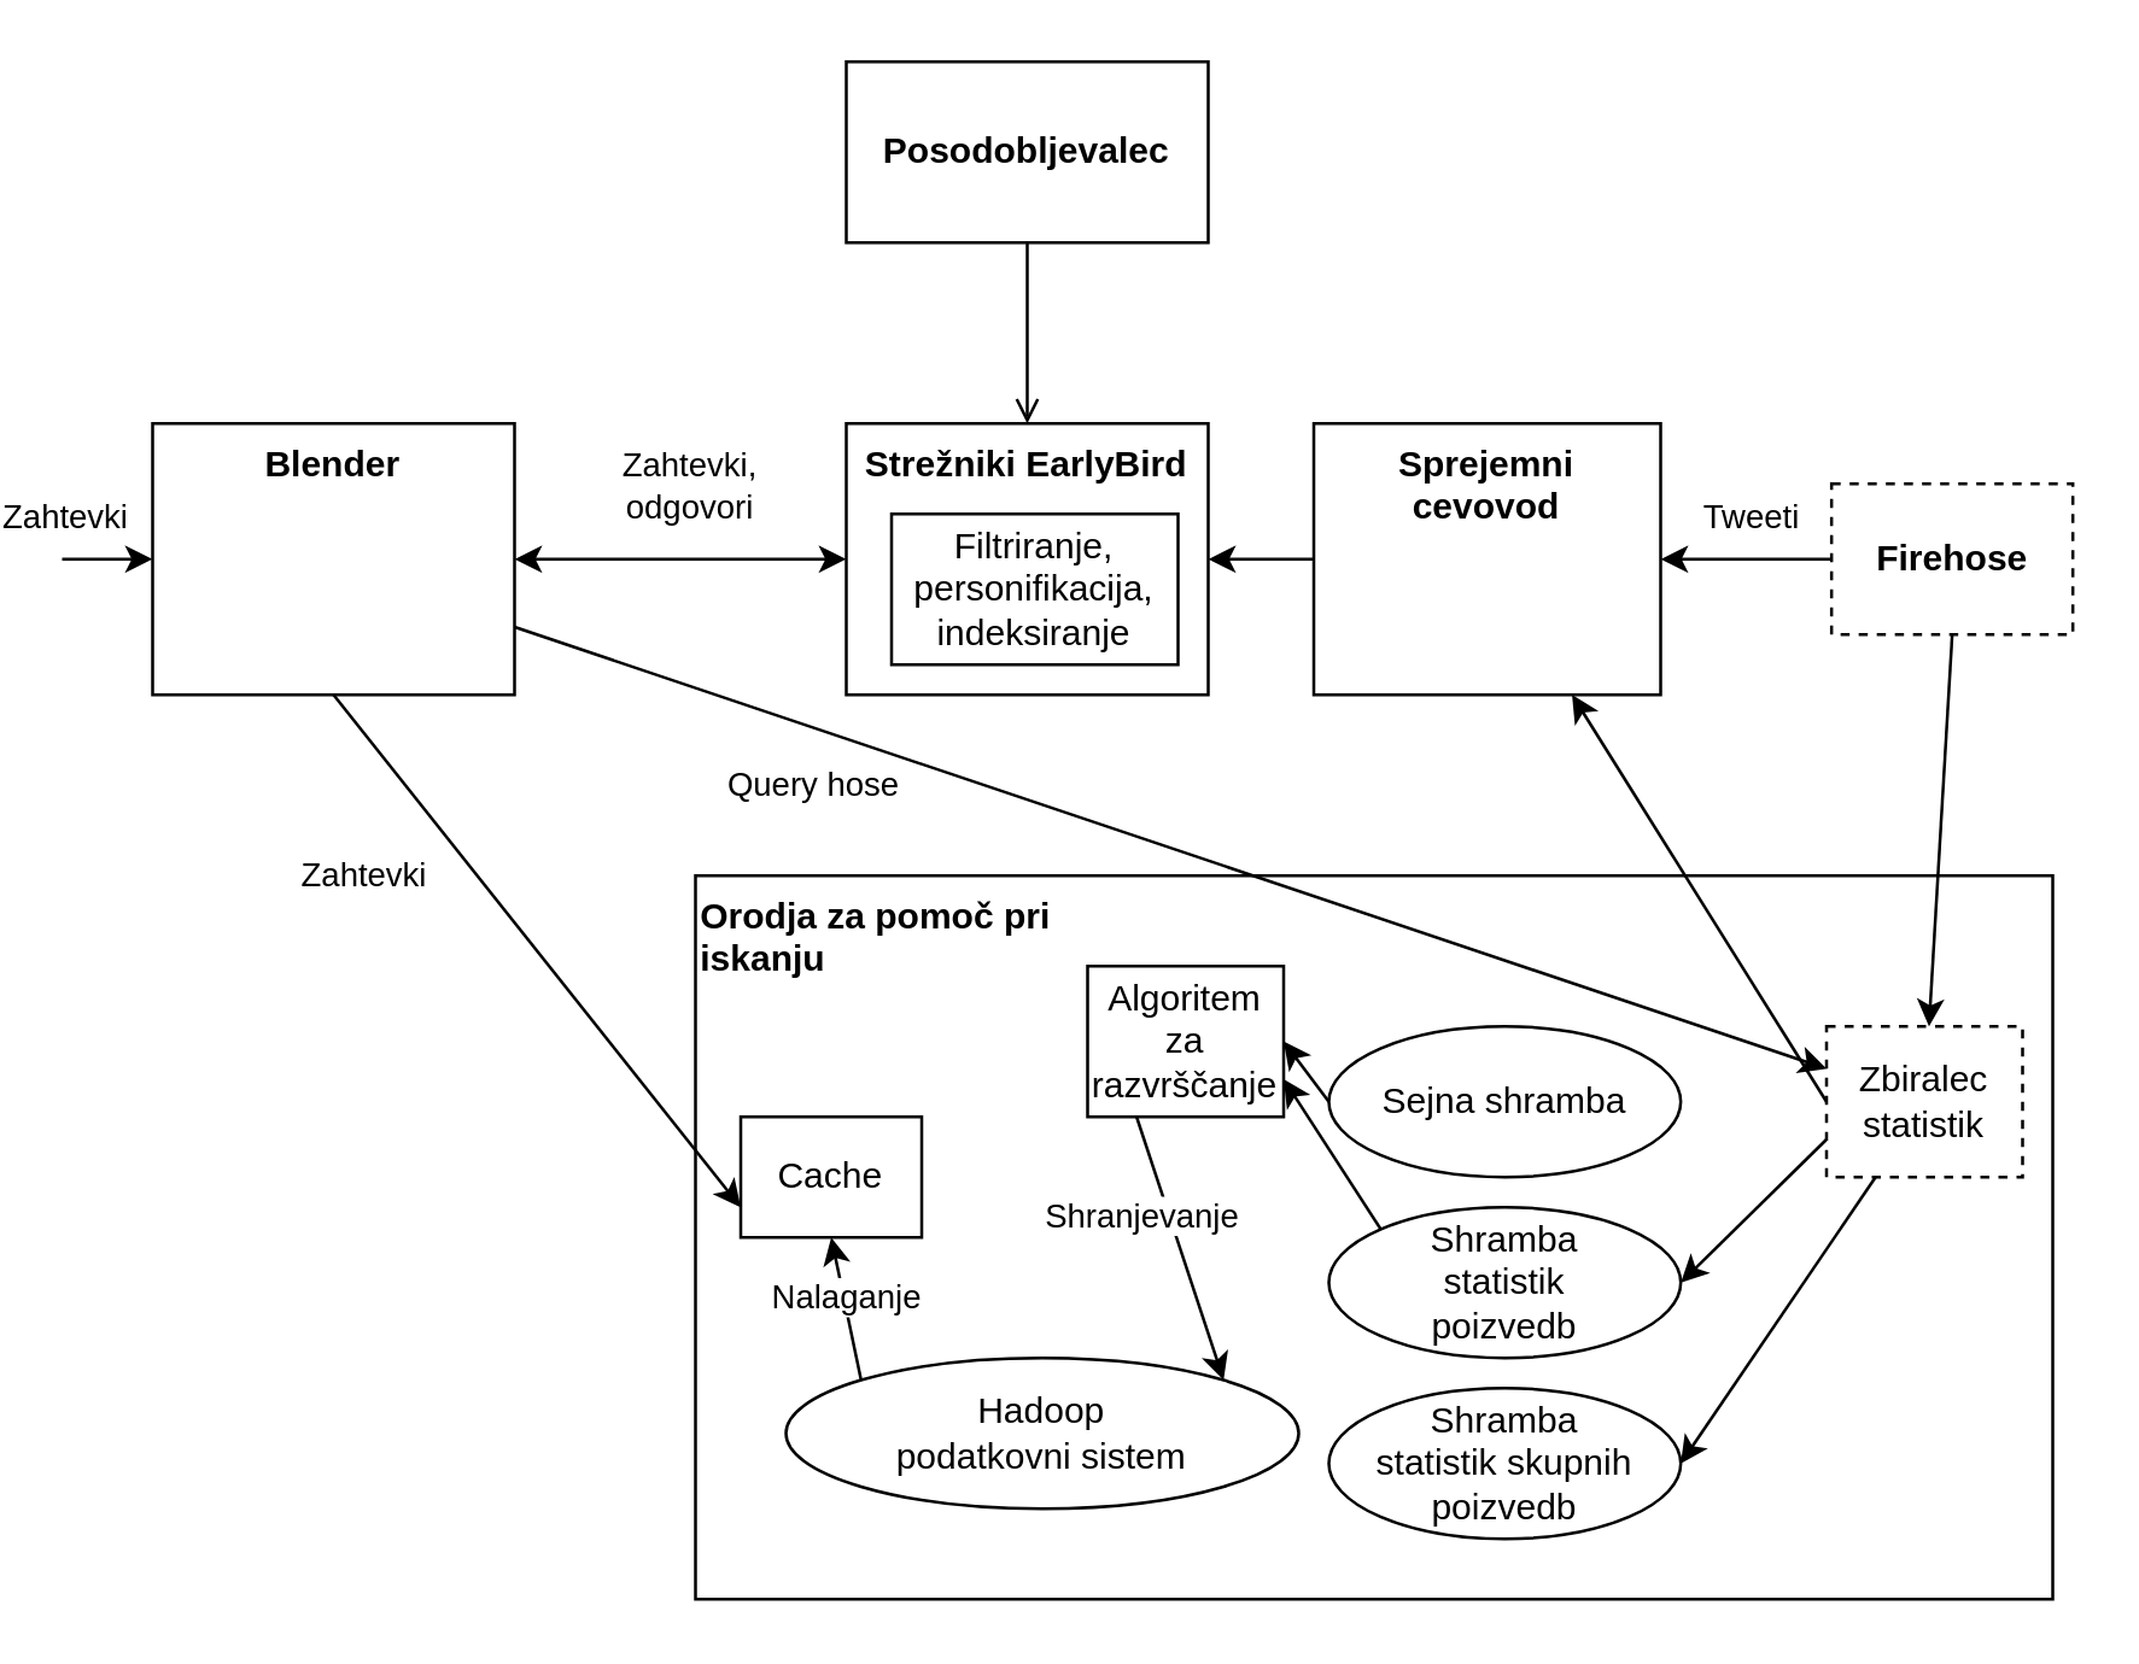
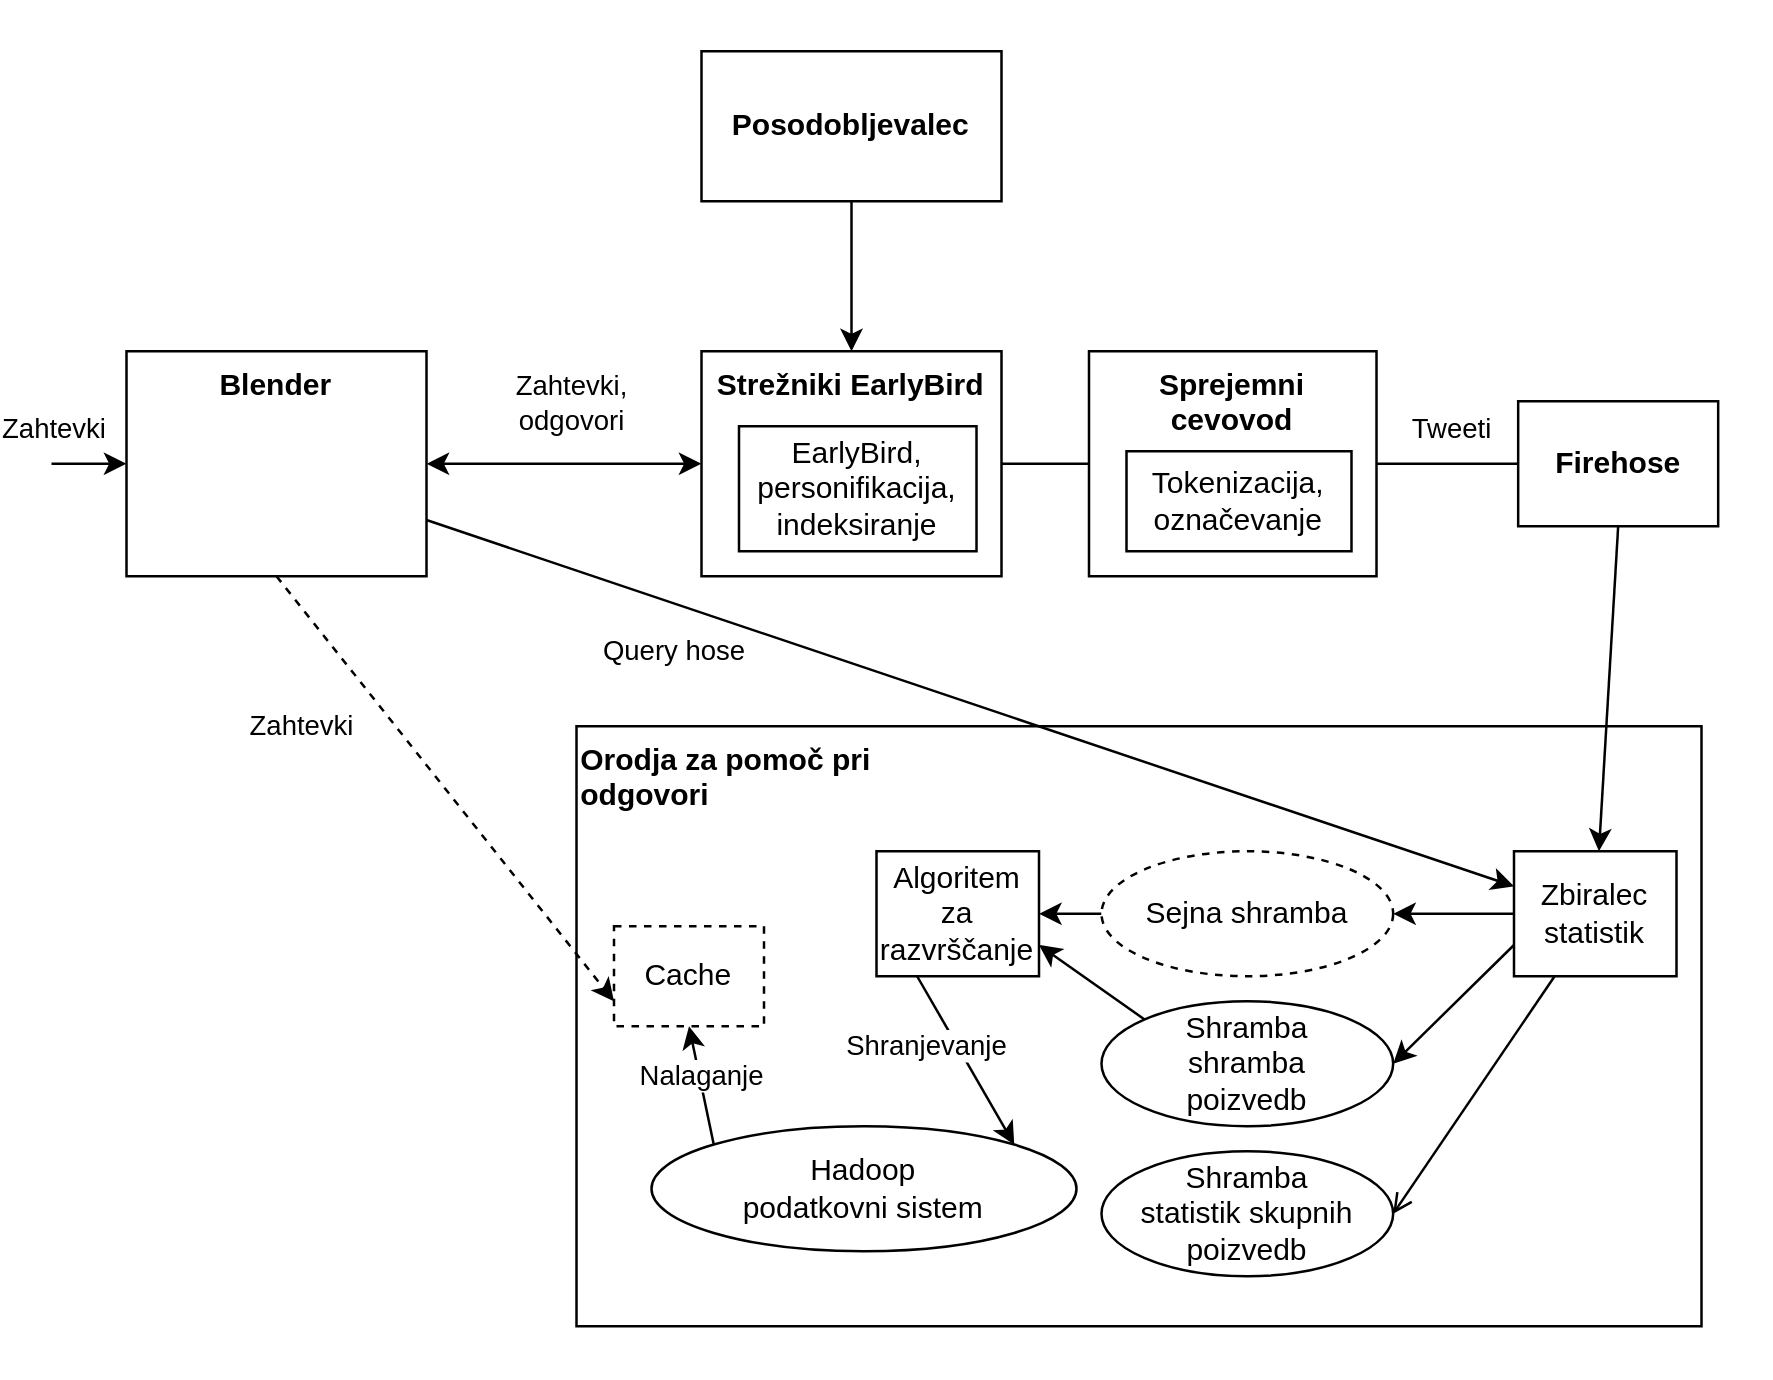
- <mxCell id="2" value="" style="edgeStyle=none;html=1;endArrow=open;" edge="1" parent="1" source="3" target="4"><mxGeometry relative="1" as="geometry" /></mxCell>
+ <mxCell id="2" value="" style="edgeStyle=none;html=1;" edge="1" parent="1" source="3" target="4"><mxGeometry relative="1" as="geometry" /></mxCell>
- <mxCell id="11" style="edgeStyle=none;html=1;exitX=0;exitY=0.5;exitDx=0;exitDy=0;entryX=1;entryY=0.5;entryDx=0;entryDy=0;startArrow=none;startFill=0;" edge="1" parent="1" source="12" target="4"><mxGeometry relative="1" as="geometry" /></mxCell>
+ <mxCell id="11" style="edgeStyle=none;html=1;exitX=0;exitY=0.5;exitDx=0;exitDy=0;entryX=1;entryY=0.5;entryDx=0;entryDy=0;startArrow=none;startFill=0;endArrow=none;" edge="1" parent="1" source="12" target="4"><mxGeometry relative="1" as="geometry" /></mxCell>
- <mxCell id="14" value="" style="endArrow=classic;html=1;entryX=1;entryY=0.5;entryDx=0;entryDy=0;exitX=0;exitY=0.5;exitDx=0;exitDy=0;" edge="1" parent="1" source="16" target="12"><mxGeometry width="50" height="50" relative="1" as="geometry"><mxPoint x="640" y="185" as="sourcePoint" /><mxPoint x="570" y="180" as="targetPoint" /></mxGeometry></mxCell>
+ <mxCell id="14" value="" style="endArrow=none;html=1;entryX=1;entryY=0.5;entryDx=0;entryDy=0;exitX=0;exitY=0.5;exitDx=0;exitDy=0;" edge="1" parent="1" source="16" target="12"><mxGeometry width="50" height="50" relative="1" as="geometry"><mxPoint x="640" y="185" as="sourcePoint" /><mxPoint x="570" y="180" as="targetPoint" /></mxGeometry></mxCell>
- <mxCell id="16" value="&lt;b&gt;Firehose&lt;/b&gt;" style="whiteSpace=wrap;html=1;rounded=0;verticalAlign=middle;dashed=1;" vertex="1" parent="1"><mxGeometry x="606.67" y="160" width="80" height="50" as="geometry" /></mxCell>
+ <mxCell id="16" value="&lt;b&gt;Firehose&lt;/b&gt;" style="whiteSpace=wrap;html=1;rounded=0;verticalAlign=middle;" vertex="1" parent="1"><mxGeometry x="606.67" y="160" width="80" height="50" as="geometry" /></mxCell>
- <mxCell id="5" value="Filtriranje,&lt;br&gt;personifikacija,&lt;br&gt;indeksiranje" style="rounded=0;whiteSpace=wrap;html=1;" vertex="1" parent="1"><mxGeometry x="295" y="170" width="95" height="50" as="geometry" /></mxCell>
+ <mxCell id="5" value="EarlyBird,&lt;br&gt;personifikacija,&lt;br&gt;indeksiranje" style="rounded=0;whiteSpace=wrap;html=1;" vertex="1" parent="1"><mxGeometry x="295" y="170" width="95" height="50" as="geometry" /></mxCell>
+ <mxCell id="13" value="Tokenizacija,&lt;br&gt;označevanje" style="rounded=0;whiteSpace=wrap;html=1;" vertex="1" parent="1"><mxGeometry x="450" y="180" width="90" height="40" as="geometry" /></mxCell>
- <mxCell id="18" style="edgeStyle=none;html=1;exitX=0;exitY=0.5;exitDx=0;exitDy=0;startArrow=none;startFill=0;" edge="1" parent="1" source="21" target="12"><mxGeometry relative="1" as="geometry" /></mxCell>
+ <mxCell id="18" style="edgeStyle=none;html=1;exitX=0;exitY=0.5;exitDx=0;exitDy=0;startArrow=none;startFill=0;" edge="1" parent="1" source="21" target="32"><mxGeometry relative="1" as="geometry" /></mxCell>
- <mxCell id="17" value="&lt;b&gt;Orodja za pomoč pri&lt;br&gt;iskanju&lt;br&gt;&lt;/b&gt;" style="whiteSpace=wrap;html=1;rounded=0;verticalAlign=top;align=left;" vertex="1" parent="1"><mxGeometry x="230" y="290" width="450" height="240" as="geometry" /></mxCell>
+ <mxCell id="17" value="&lt;b&gt;Orodja za pomoč pri&lt;br&gt;odgovori&lt;br&gt;&lt;/b&gt;" style="whiteSpace=wrap;html=1;rounded=0;verticalAlign=top;align=left;" vertex="1" parent="1"><mxGeometry x="230" y="290" width="450" height="240" as="geometry" /></mxCell>
- <mxCell id="26" style="edgeStyle=none;html=1;exitX=0.5;exitY=1;exitDx=0;exitDy=0;entryX=0;entryY=0.75;entryDx=0;entryDy=0;startArrow=none;startFill=0;" edge="1" parent="1" source="8" target="25"><mxGeometry relative="1" as="geometry" /></mxCell>
+ <mxCell id="26" style="edgeStyle=none;html=1;exitX=0.5;exitY=1;exitDx=0;exitDy=0;entryX=0;entryY=0.75;entryDx=0;entryDy=0;startArrow=none;startFill=0;dashed=1;" edge="1" parent="1" source="8" target="25"><mxGeometry relative="1" as="geometry" /></mxCell>
- <mxCell id="24" value="Algoritem za razvrščanje" style="rounded=0;whiteSpace=wrap;html=1;" vertex="1" parent="1"><mxGeometry x="360" y="320" width="65" height="50" as="geometry" /></mxCell>
+ <mxCell id="24" value="Algoritem za razvrščanje" style="rounded=0;whiteSpace=wrap;html=1;" vertex="1" parent="1"><mxGeometry x="350" y="340" width="65" height="50" as="geometry" /></mxCell>
- <mxCell id="32" value="Sejna shramba" style="ellipse;whiteSpace=wrap;html=1;" vertex="1" parent="1"><mxGeometry x="440" y="340" width="116.67" height="50" as="geometry" /></mxCell>
+ <mxCell id="32" value="Sejna shramba" style="ellipse;whiteSpace=wrap;html=1;dashed=1;" vertex="1" parent="1"><mxGeometry x="440" y="340" width="116.67" height="50" as="geometry" /></mxCell>
- <mxCell id="21" value="Zbiralec&lt;br&gt;statistik" style="rounded=0;whiteSpace=wrap;html=1;dashed=1;" vertex="1" parent="1"><mxGeometry x="605" y="340" width="65" height="50" as="geometry" /></mxCell>
+ <mxCell id="21" value="Zbiralec&lt;br&gt;statistik" style="rounded=0;whiteSpace=wrap;html=1;" vertex="1" parent="1"><mxGeometry x="605" y="340" width="65" height="50" as="geometry" /></mxCell>
- <mxCell id="25" value="Cache" style="rounded=0;whiteSpace=wrap;html=1;" vertex="1" parent="1"><mxGeometry x="245" y="370" width="60" height="40" as="geometry" /></mxCell>
+ <mxCell id="25" value="Cache" style="rounded=0;whiteSpace=wrap;html=1;dashed=1;" vertex="1" parent="1"><mxGeometry x="245" y="370" width="60" height="40" as="geometry" /></mxCell>
- <mxCell id="34" value="Shramba&lt;br&gt;statistik&lt;br&gt;poizvedb" style="ellipse;whiteSpace=wrap;html=1;" vertex="1" parent="1"><mxGeometry x="440" y="400" width="116.67" height="50" as="geometry" /></mxCell>
+ <mxCell id="34" value="Shramba&lt;br&gt;shramba&lt;br&gt;poizvedb" style="ellipse;whiteSpace=wrap;html=1;" vertex="1" parent="1"><mxGeometry x="440" y="400" width="116.67" height="50" as="geometry" /></mxCell>
- <mxCell id="20" style="edgeStyle=none;html=1;exitX=0.25;exitY=1;exitDx=0;exitDy=0;entryX=1;entryY=0.5;entryDx=0;entryDy=0;startArrow=none;startFill=0;" edge="1" parent="1" source="21" target="35"><mxGeometry relative="1" as="geometry" /></mxCell>
+ <mxCell id="20" style="edgeStyle=none;html=1;exitX=0.25;exitY=1;exitDx=0;exitDy=0;entryX=1;entryY=0.5;entryDx=0;entryDy=0;startArrow=none;startFill=0;endArrow=open;" edge="1" parent="1" source="21" target="35"><mxGeometry relative="1" as="geometry" /></mxCell>
